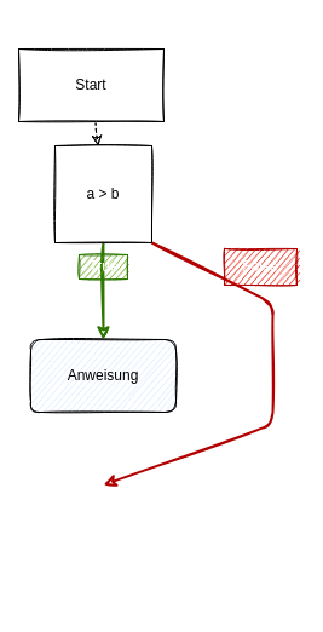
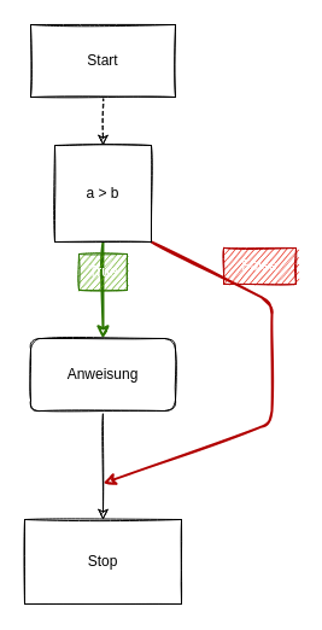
- <mxCell id="3" value="Start" style="rounded=0;whiteSpace=wrap;html=1;sketch=1;shadow=0;" vertex="1" parent="1"><mxGeometry x="15" y="40" width="120" height="60" as="geometry" /></mxCell>
+ <mxCell id="3" value="Start" style="rounded=0;whiteSpace=wrap;html=1;sketch=1;shadow=0;" vertex="1" parent="1"><mxGeometry x="25" y="20" width="120" height="60" as="geometry" /></mxCell>
- <mxCell id="10" value="True&lt;br&gt;" style="text;html=1;align=center;verticalAlign=middle;resizable=0;points=[];autosize=1;strokeColor=#2D7600;fillColor=#60a917;fontColor=#ffffff;sketch=1;" vertex="1" parent="1"><mxGeometry x="65" y="210" width="40" height="20" as="geometry" /></mxCell>
+ <mxCell id="10" value="True&lt;br&gt;" style="text;html=1;align=center;verticalAlign=middle;resizable=0;points=[];autosize=1;strokeColor=#2D7600;fillColor=#60a917;fontColor=#ffffff;sketch=1;" vertex="1" parent="1"><mxGeometry x="65" y="210" width="40" height="30" as="geometry" /></mxCell>
- <mxCell id="9" value="Anweisung" style="rounded=1;whiteSpace=wrap;html=1;shadow=0;sketch=1;fillColor=#dae8fc;" vertex="1" parent="1"><mxGeometry x="25" y="280" width="120" height="60" as="geometry" /></mxCell>
+ <mxCell id="9" value="Anweisung" style="rounded=1;whiteSpace=wrap;html=1;shadow=0;sketch=1;" vertex="1" parent="1"><mxGeometry x="25" y="280" width="120" height="60" as="geometry" /></mxCell>
+ <mxCell id="8" value="" style="edgeStyle=none;html=1;strokeWidth=1;sketch=1;" edge="1" parent="1" source="9" target="4"><mxGeometry relative="1" as="geometry" /></mxCell>
+ <mxCell id="4" value="Stop" style="rounded=0;whiteSpace=wrap;html=1;sketch=1;shadow=0;" vertex="1" parent="1"><mxGeometry x="20" y="430" width="130" height="70" as="geometry" /></mxCell>
